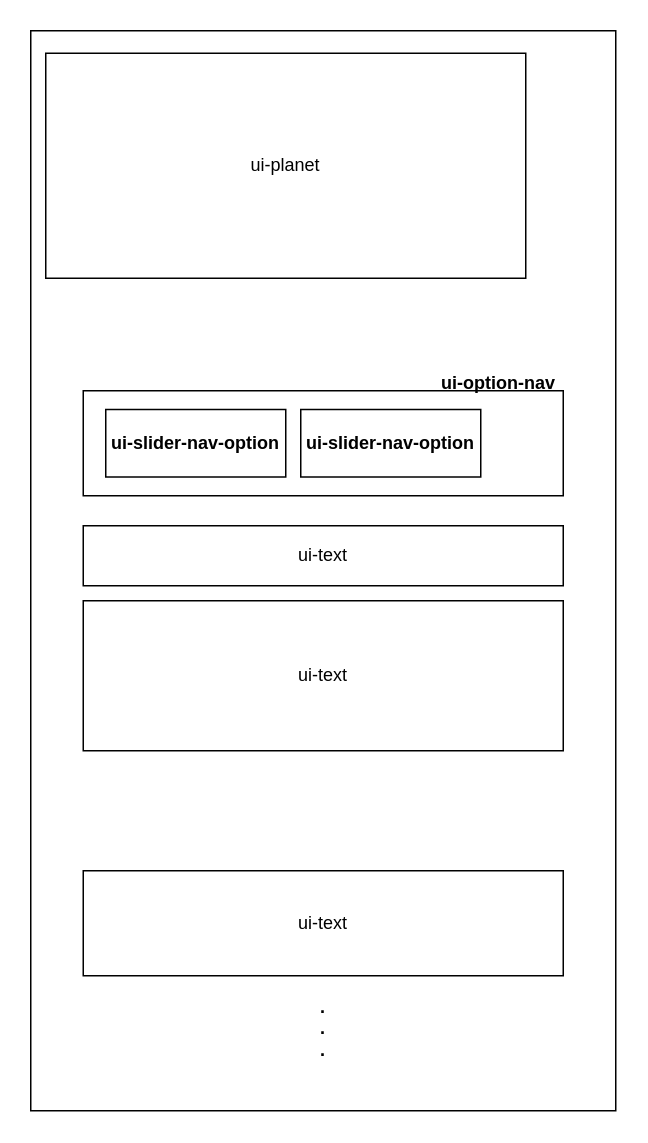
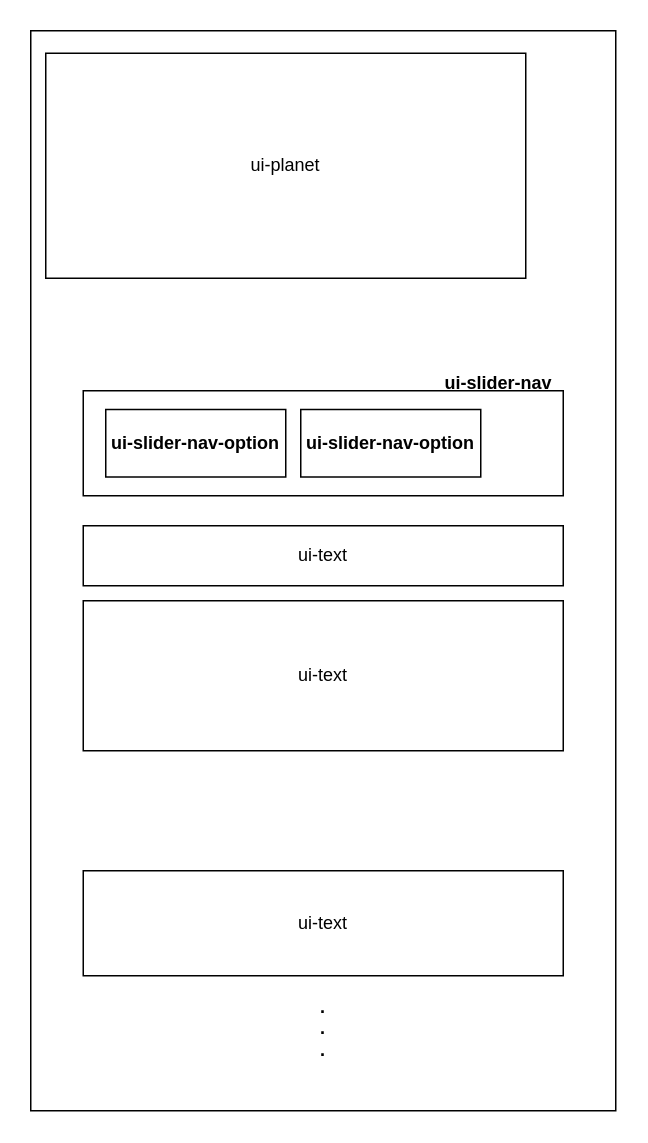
- <mxCell id="7" value="ui-option-nav" style="text;html=1;strokeColor=none;fillColor=none;align=center;verticalAlign=middle;whiteSpace=wrap;rounded=0;fontStyle=1" parent="1" vertex="1"><mxGeometry x="280" y="240" width="104" height="30" as="geometry" /></mxCell>
+ <mxCell id="7" value="ui-slider-nav" style="text;html=1;strokeColor=none;fillColor=none;align=center;verticalAlign=middle;whiteSpace=wrap;rounded=0;fontStyle=1" parent="1" vertex="1"><mxGeometry x="280" y="240" width="104" height="30" as="geometry" /></mxCell>
